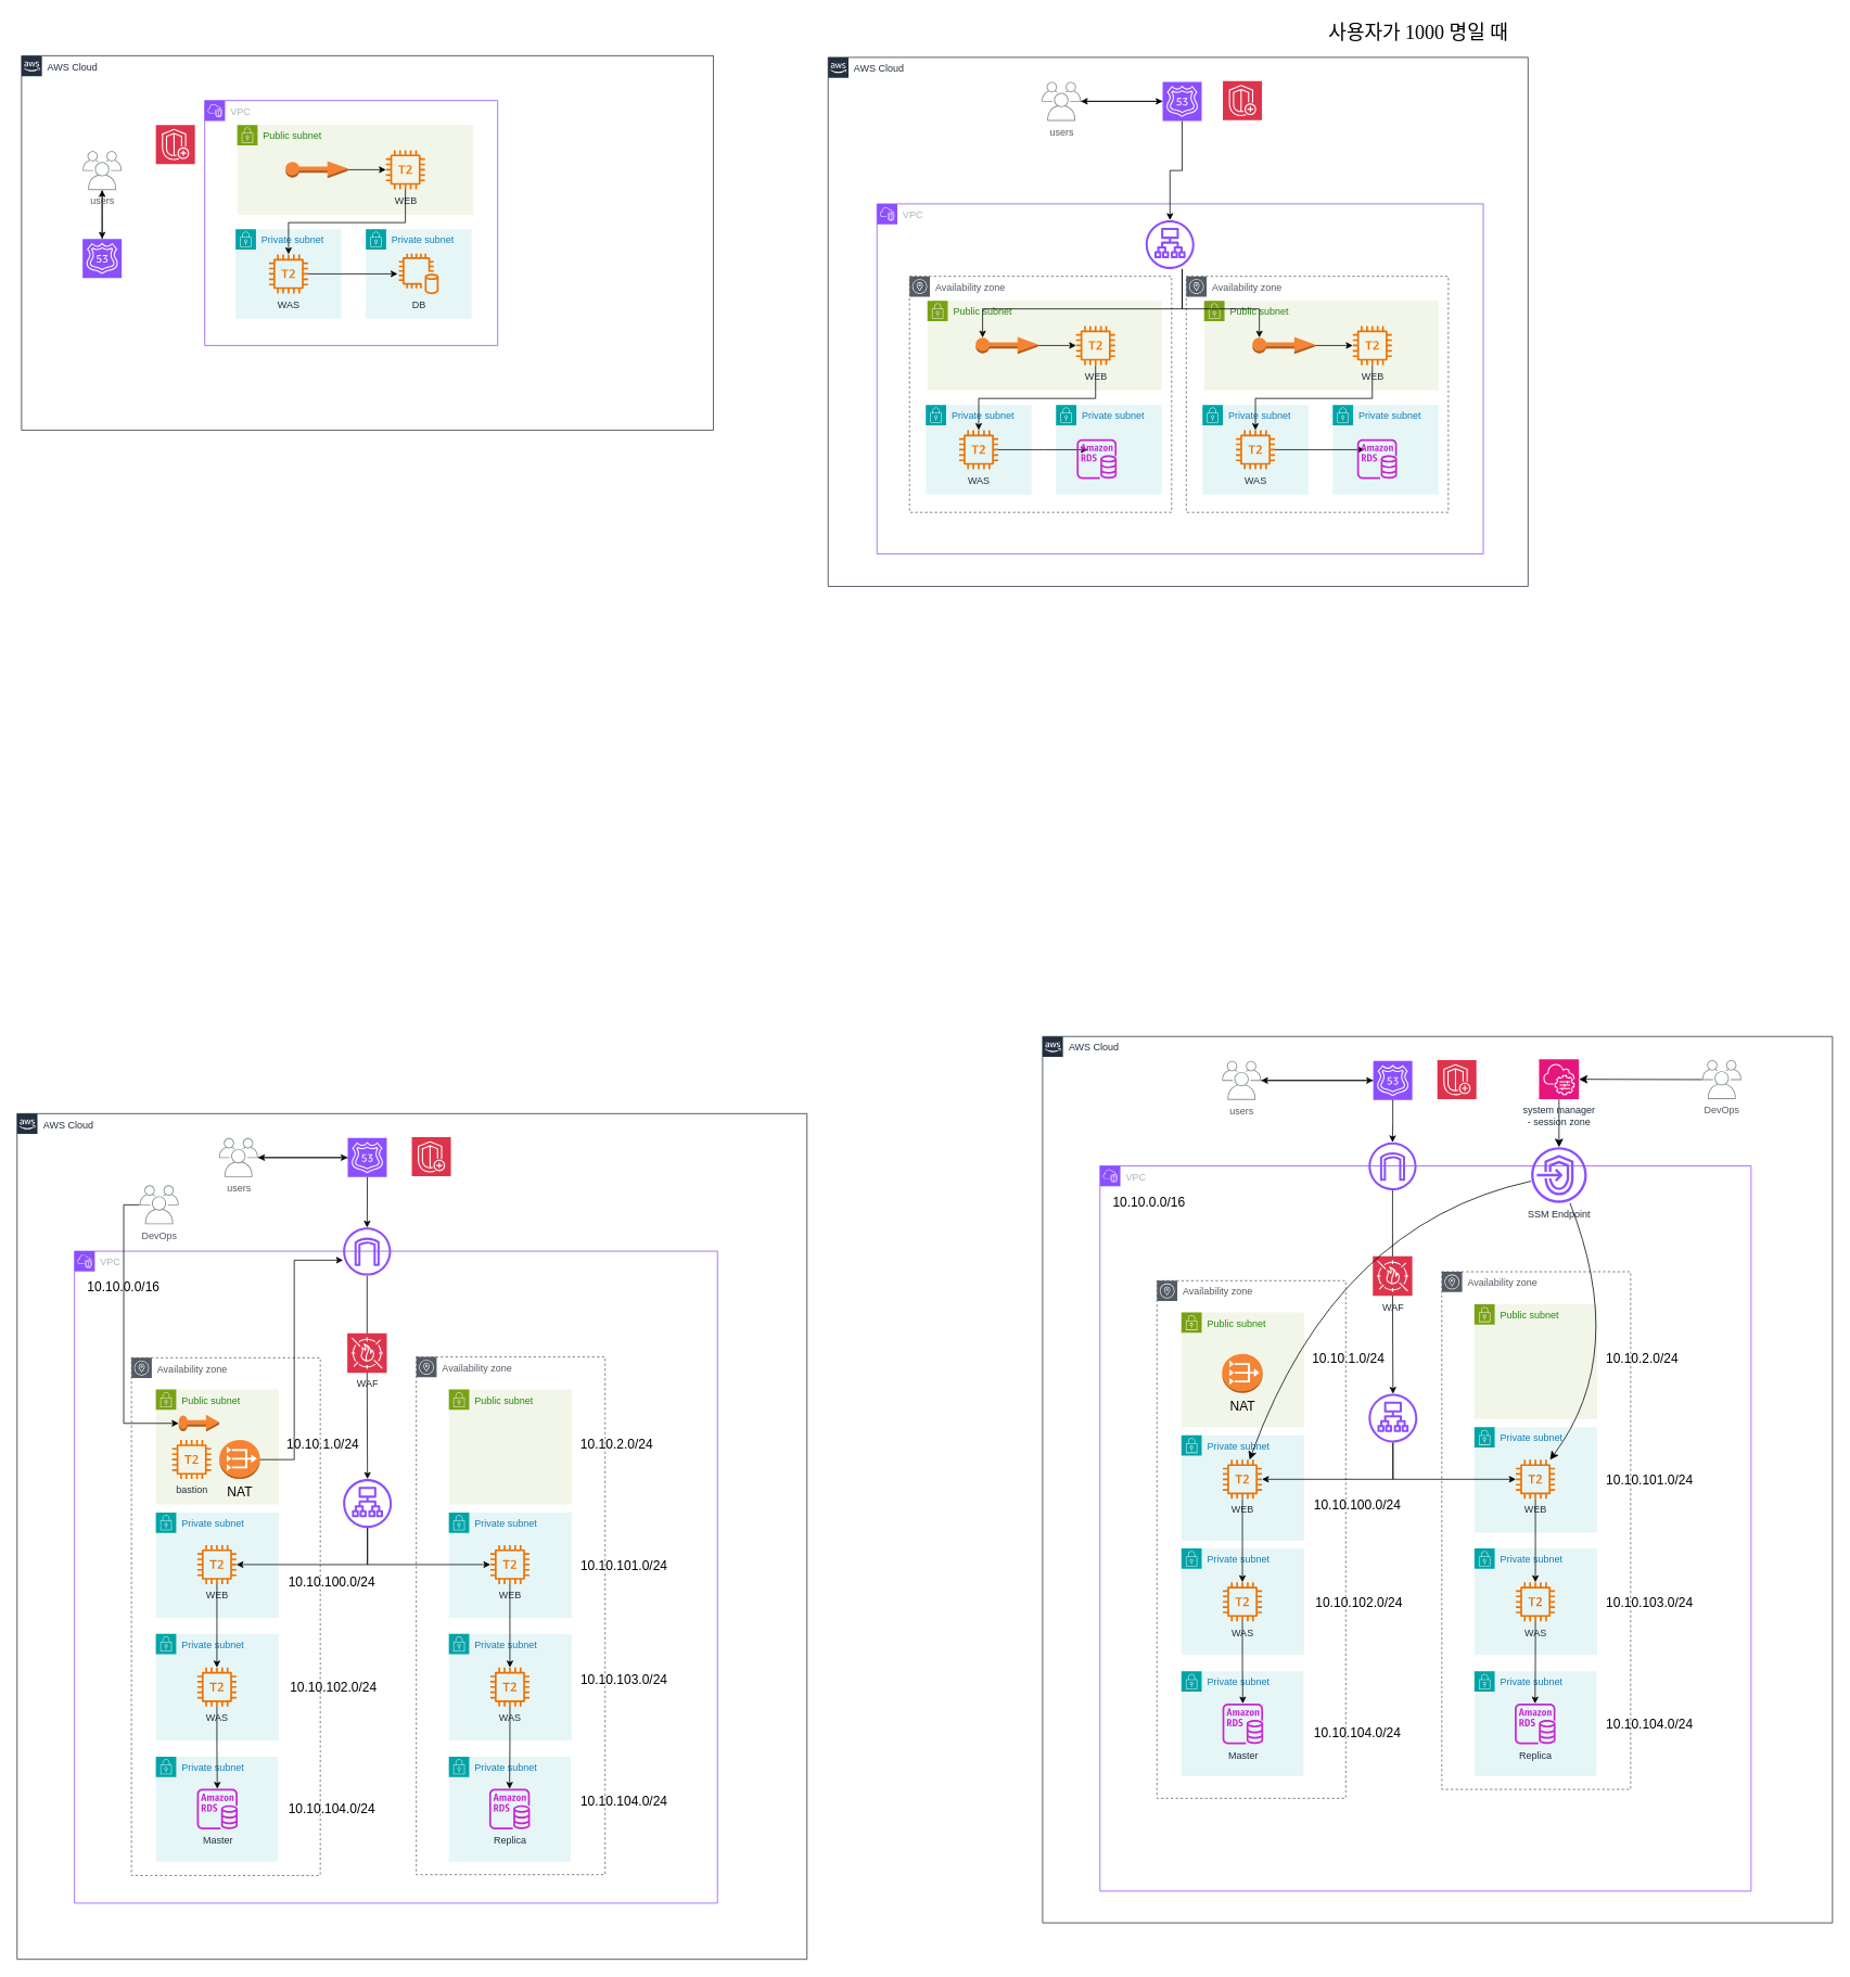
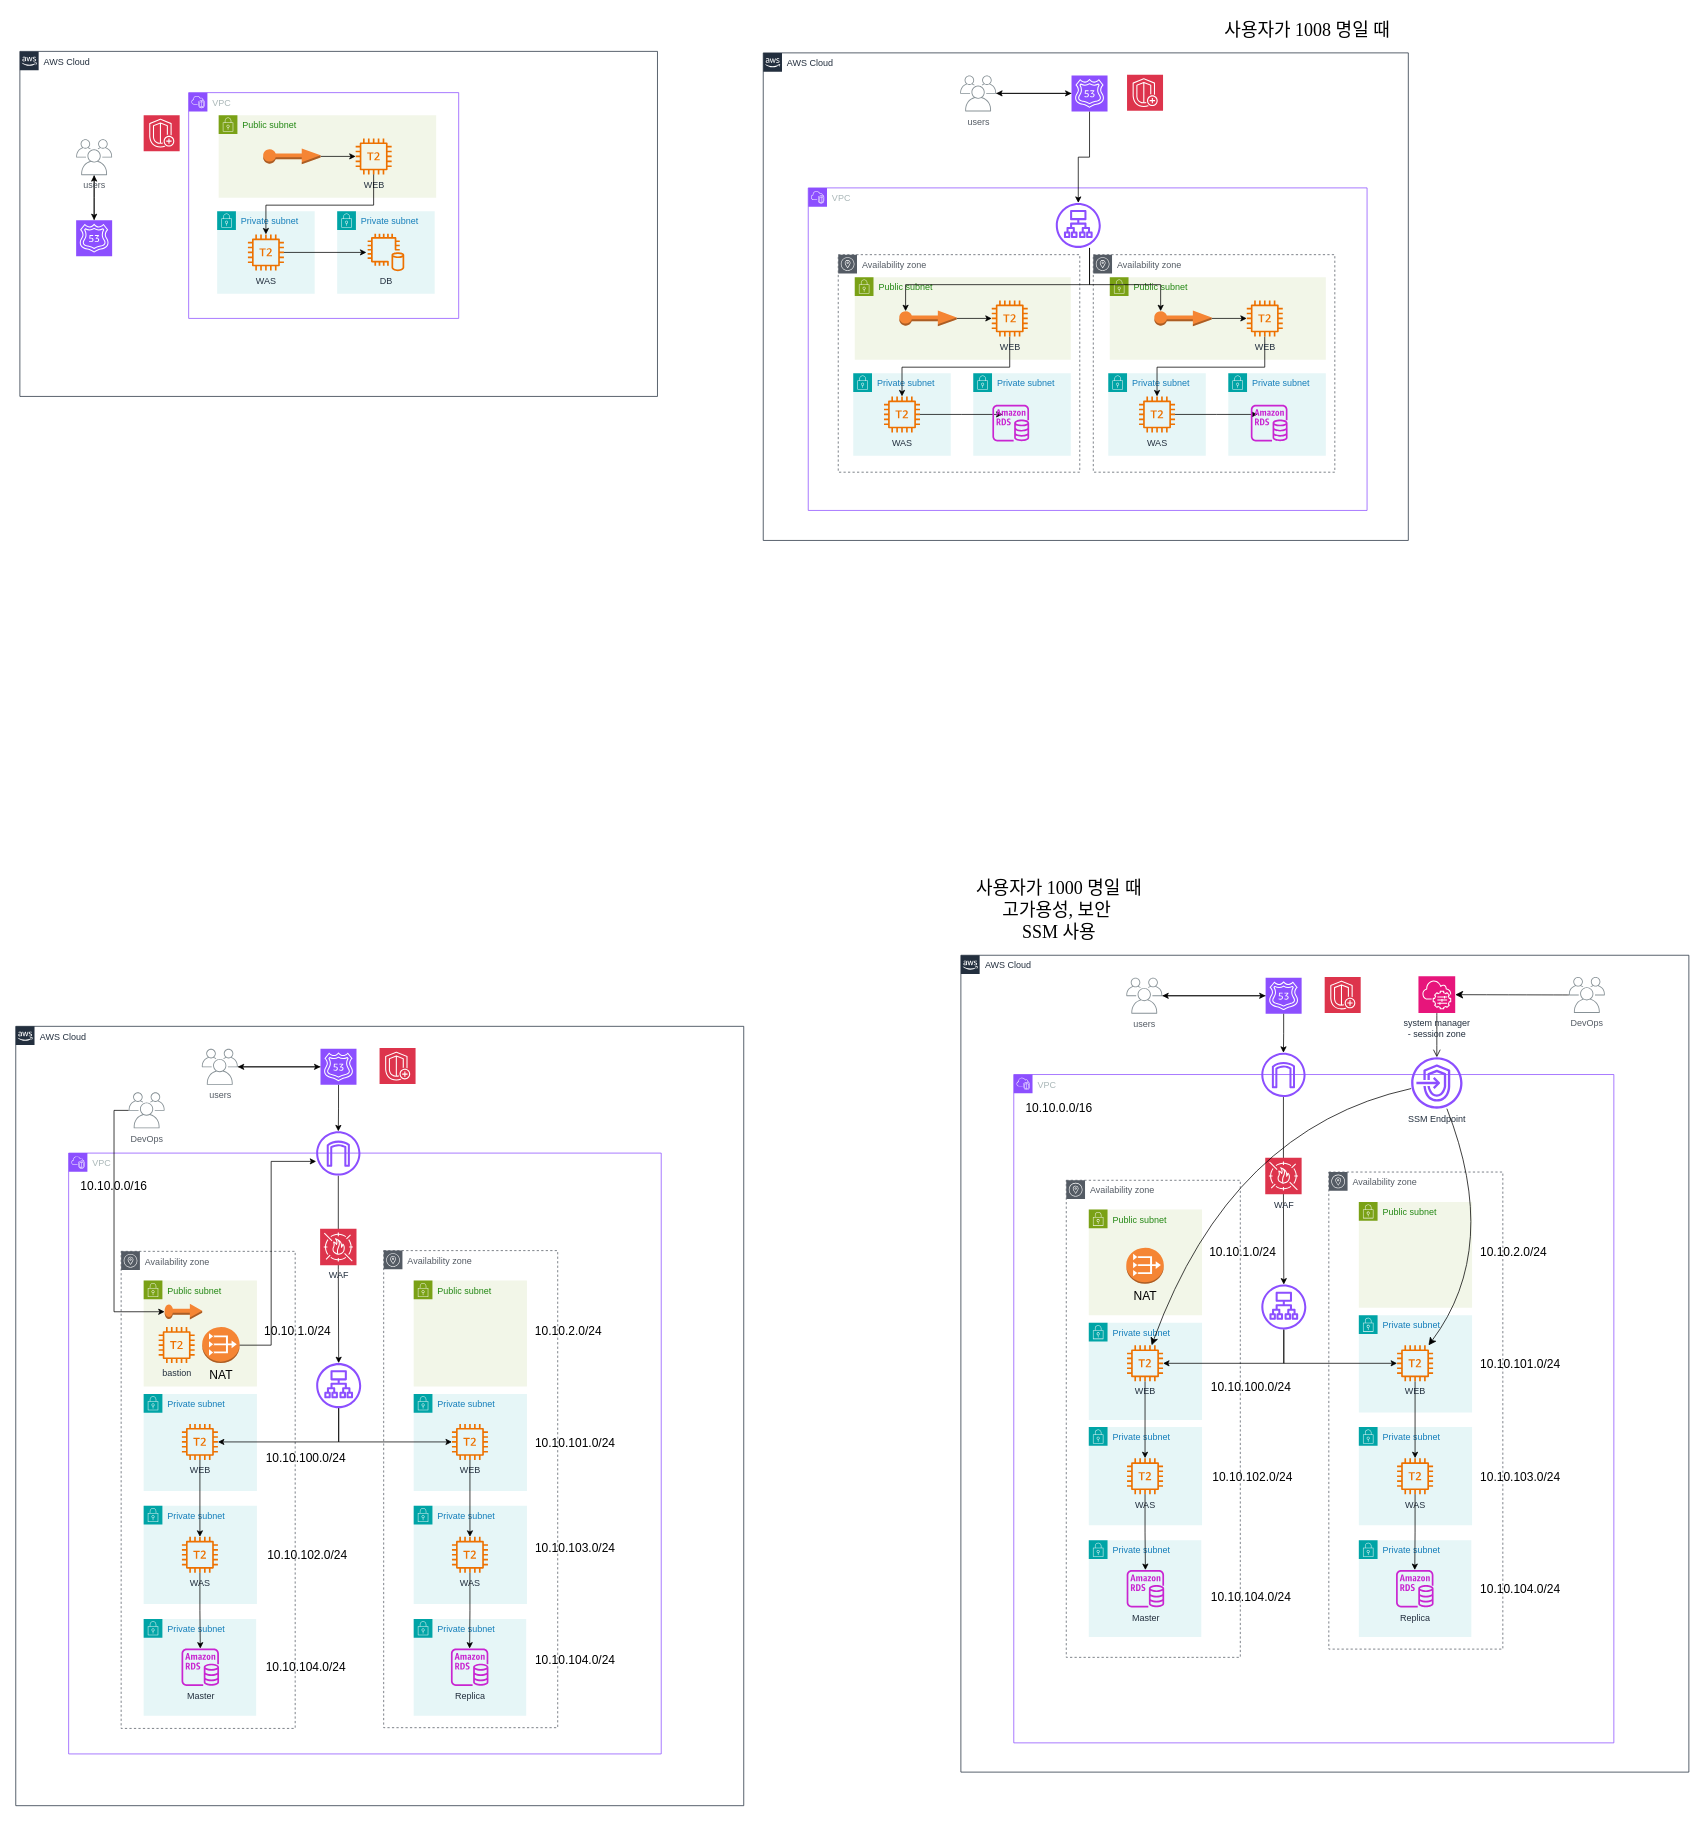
- <mxCell id="153" value="&lt;font style=&quot;font-size: 24px;&quot;&gt;사용자가 1000 명일 때&lt;/font&gt;" style="text;html=1;align=center;verticalAlign=middle;resizable=0;points=[];autosize=1;strokeColor=none;fillColor=#FFFFFF;fontFamily=Tahoma;" vertex="1" parent="1"><mxGeometry x="1607" y="20" width="270" height="40" as="geometry" /></mxCell>
+ <mxCell id="153" value="&lt;font style=&quot;font-size: 24px;&quot;&gt;사용자가 1008 명일 때&lt;/font&gt;" style="text;html=1;align=center;verticalAlign=middle;resizable=0;points=[];autosize=1;strokeColor=none;fillColor=#FFFFFF;fontFamily=Tahoma;" vertex="1" parent="1"><mxGeometry x="1607" y="20" width="270" height="40" as="geometry" /></mxCell>
+ <mxCell id="152" value="&lt;font style=&quot;font-size: 24px;&quot;&gt;사용자가 1000 명일 때&lt;br&gt;고가용성, 보안&amp;nbsp;&lt;br&gt;SSM 사용&lt;br&gt;&lt;/font&gt;" style="text;html=1;align=center;verticalAlign=middle;resizable=0;points=[];autosize=1;strokeColor=none;fillColor=#FFFFFF;fontFamily=Tahoma;" vertex="1" parent="1"><mxGeometry x="1276" y="1163" width="270" height="100" as="geometry" /></mxCell>
- <mxCell id="137" style="edgeStyle=none;curved=1;rounded=0;orthogonalLoop=1;jettySize=auto;html=1;exitX=0.5;exitY=1;exitDx=0;exitDy=0;exitPerimeter=0;fontSize=12;startSize=8;endSize=8;" edge="1" parent="123" source="138" target="139"><mxGeometry relative="1" as="geometry" /></mxCell>
+ <mxCell id="137" style="edgeStyle=none;curved=1;rounded=0;orthogonalLoop=1;jettySize=auto;html=1;exitX=0.5;exitY=1;exitDx=0;exitDy=0;exitPerimeter=0;fontSize=12;startSize=8;endSize=8;endArrow=open;" edge="1" parent="123" source="138" target="139"><mxGeometry relative="1" as="geometry" /></mxCell>
